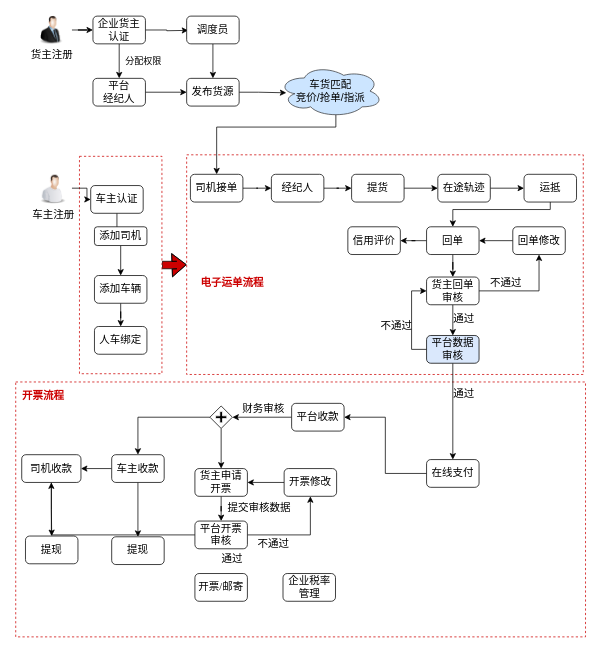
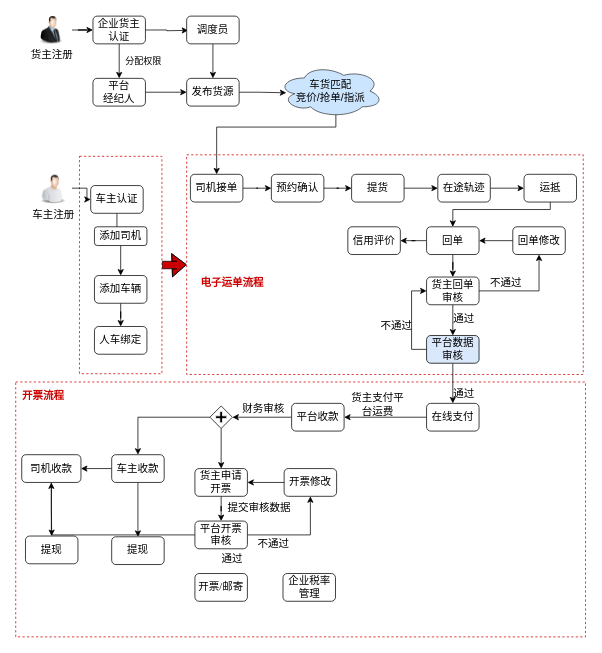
- <mxCell id="84" value="经纪人" style="rounded=1;whiteSpace=wrap;html=1;shadow=0;labelBackgroundColor=none;strokeWidth=1;fontFamily=Verdana;fontSize=14;align=center;" vertex="1" parent="1"><mxGeometry x="361" y="232" width="70" height="37" as="geometry" /></mxCell>
+ <mxCell id="84" value="预约确认" style="rounded=1;whiteSpace=wrap;html=1;shadow=0;labelBackgroundColor=none;strokeWidth=1;fontFamily=Verdana;fontSize=14;align=center;" vertex="1" parent="1"><mxGeometry x="361" y="232" width="70" height="37" as="geometry" /></mxCell>
+ <mxCell id="45" value="&lt;span style=&quot;font-family: verdana; font-size: 14px;&quot;&gt;货主支付平台运费&lt;/span&gt;" style="text;html=1;strokeColor=none;fillColor=none;align=center;verticalAlign=middle;whiteSpace=wrap;rounded=0;fontSize=14;" parent="1" vertex="1"><mxGeometry x="463" y="529" width="80" height="20" as="geometry" /></mxCell>
- <mxCell id="24" value="在线支付" style="rounded=1;whiteSpace=wrap;html=1;shadow=0;labelBackgroundColor=none;strokeWidth=1;fontFamily=Verdana;fontSize=14;align=center;" parent="1" vertex="1"><mxGeometry x="568" y="612.5" width="70" height="37" as="geometry" /></mxCell>
+ <mxCell id="24" value="在线支付" style="rounded=1;whiteSpace=wrap;html=1;shadow=0;labelBackgroundColor=none;strokeWidth=1;fontFamily=Verdana;fontSize=14;align=center;" parent="1" vertex="1"><mxGeometry x="568" y="537.5" width="70" height="37" as="geometry" /></mxCell>
